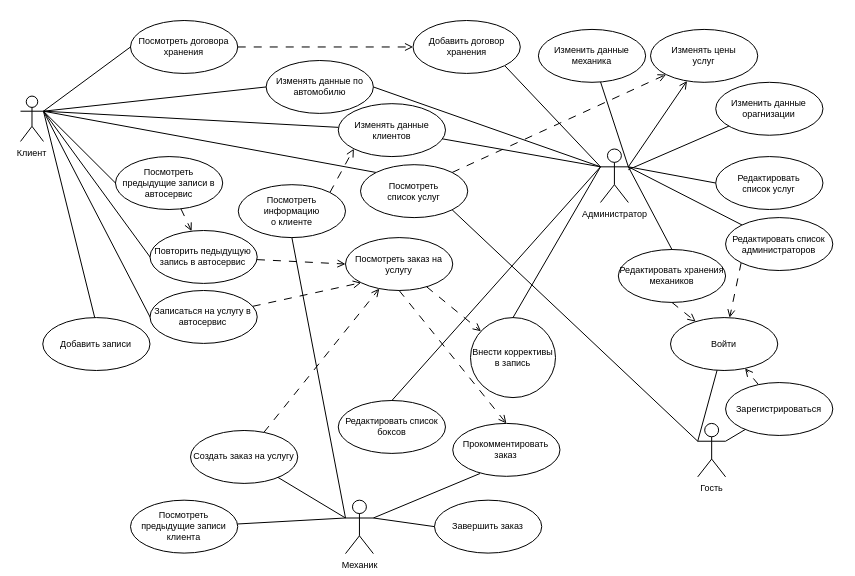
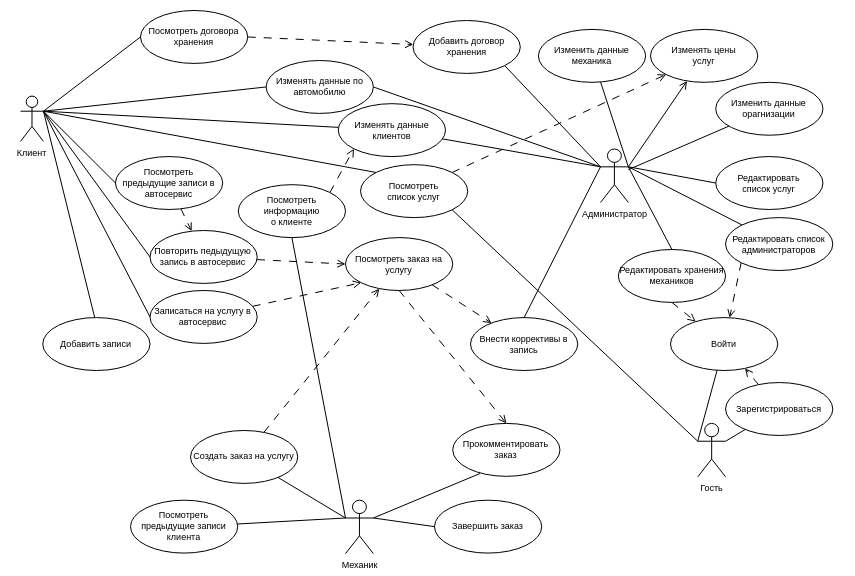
- <mxCell id="16" value="Посмотреть договора хранения" style="ellipse;whiteSpace=wrap;html=1;fontSize=9;container=0;" parent="1" vertex="1"><mxGeometry x="129.996" y="20.01" width="107.234" height="52.915" as="geometry" /></mxCell>
+ <mxCell id="16" value="Посмотреть договора хранения" style="ellipse;whiteSpace=wrap;html=1;fontSize=9;container=0;" parent="1" vertex="1"><mxGeometry x="139.996" y="10.01" width="107.234" height="52.915" as="geometry" /></mxCell>
- <mxCell id="42" style="rounded=0;orthogonalLoop=1;jettySize=auto;html=1;exitX=0;exitY=0.333;exitDx=0;exitDy=0;exitPerimeter=0;entryX=0.5;entryY=0;entryDx=0;entryDy=0;endArrow=none;endFill=0;fontSize=9;" parent="1" source="25" target="41" edge="1"><mxGeometry relative="1" as="geometry" /></mxCell>
- <mxCell id="38" value="Внести коррективы в запись" style="ellipse;whiteSpace=wrap;html=1;fontSize=9;container=0;" parent="1" vertex="1"><mxGeometry x="470" y="317.082" width="85" height="80" as="geometry" /></mxCell>
+ <mxCell id="38" value="Внести коррективы в запись" style="ellipse;whiteSpace=wrap;html=1;fontSize=9;container=0;" parent="1" vertex="1"><mxGeometry x="470" y="317.082" width="107.234" height="52.915" as="geometry" /></mxCell>
- <mxCell id="41" value="Редактировать список&lt;br style=&quot;font-size: 9px;&quot;&gt;боксов" style="ellipse;whiteSpace=wrap;html=1;fontSize=9;container=0;" parent="1" vertex="1"><mxGeometry x="337.768" y="400.003" width="107.234" height="52.915" as="geometry" /></mxCell>
